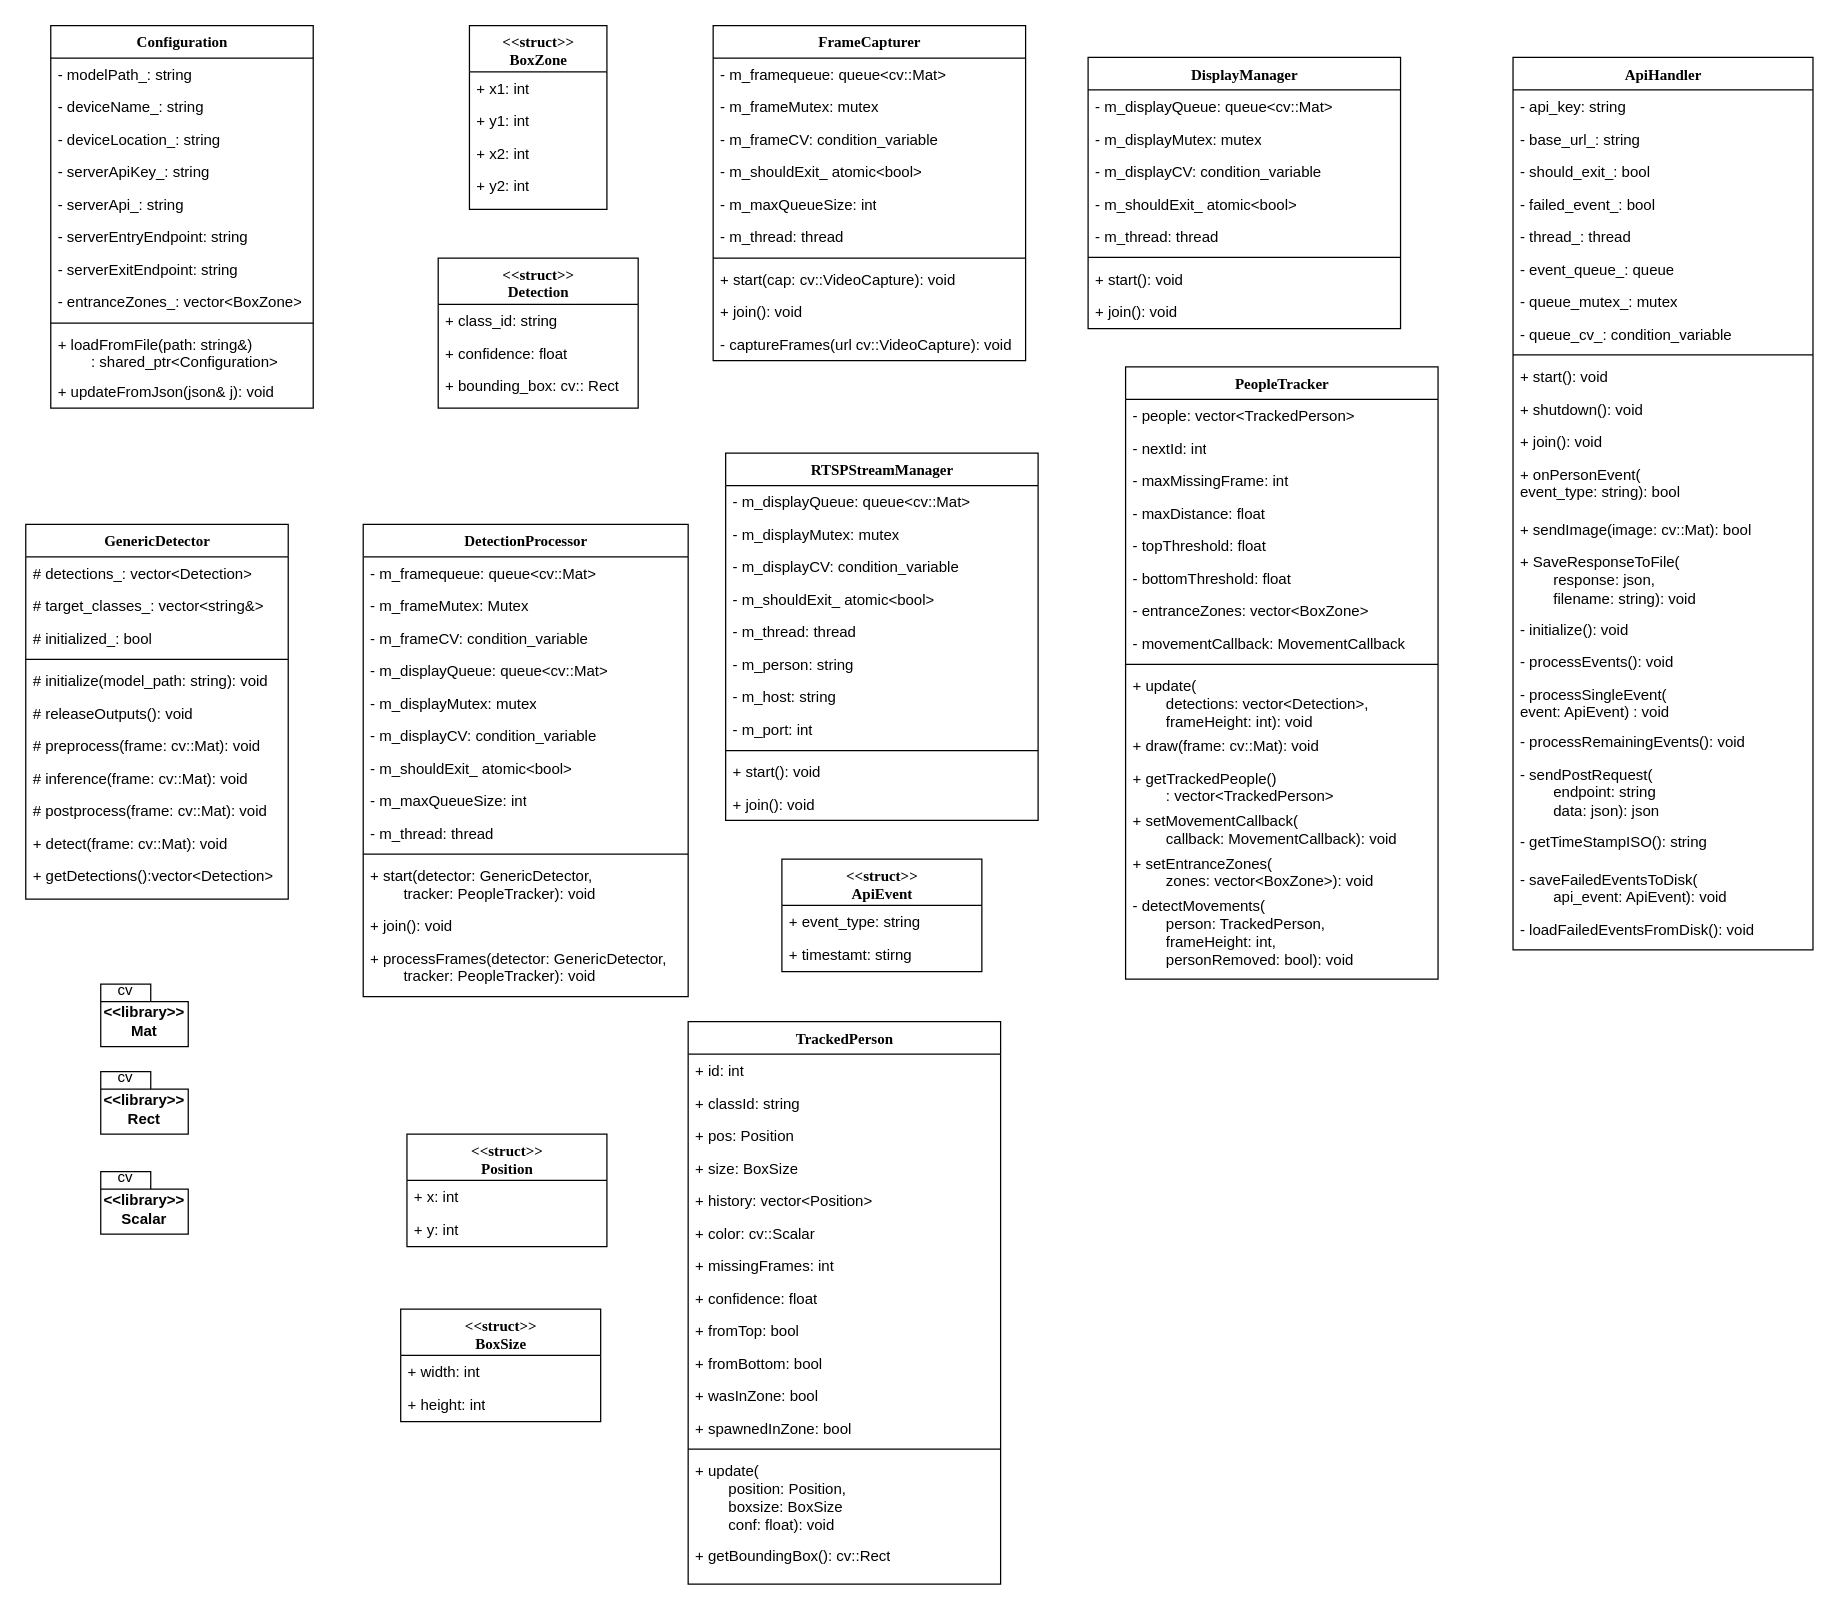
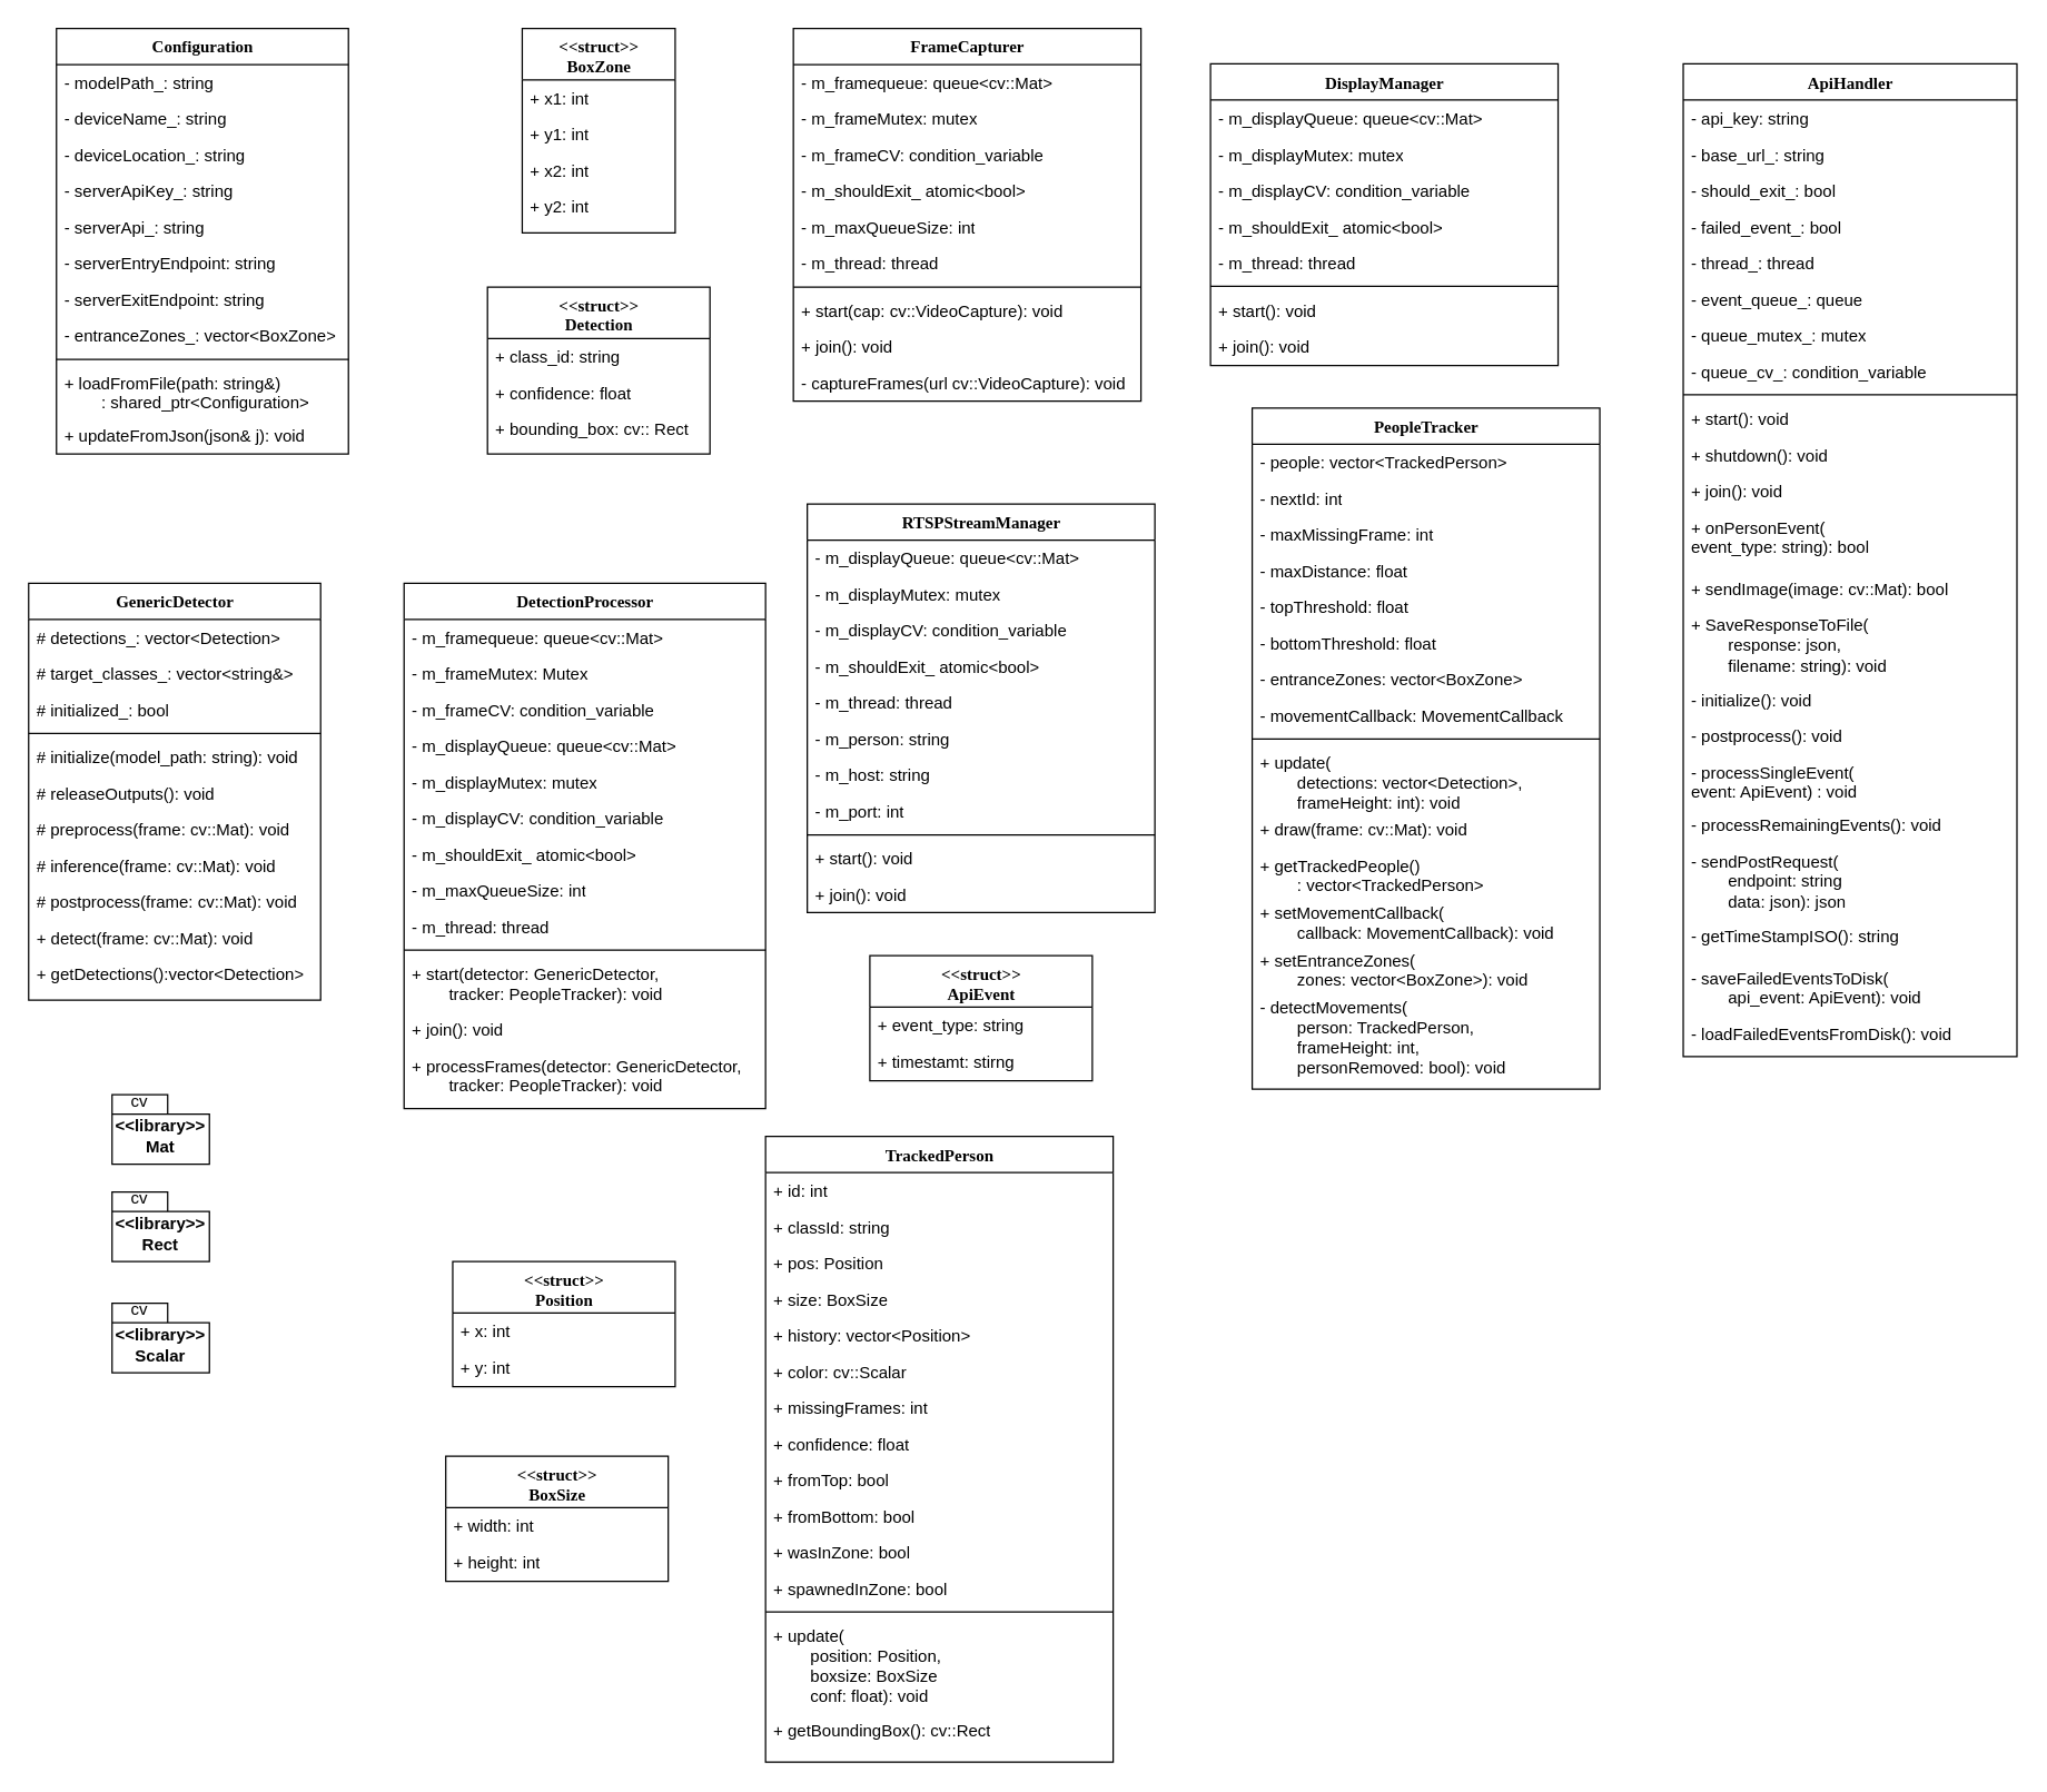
- <mxCell id="73" value="- processEvents(): void" style="text;html=1;strokeColor=none;fillColor=none;align=left;verticalAlign=top;spacingLeft=4;spacingRight=4;whiteSpace=wrap;overflow=hidden;rotatable=0;points=[[0,0.5],[1,0.5]];portConstraint=eastwest;" vertex="1" parent="56"><mxGeometry y="470" width="240" height="26" as="geometry" /></mxCell>
+ <mxCell id="73" value="- postprocess(): void" style="text;html=1;strokeColor=none;fillColor=none;align=left;verticalAlign=top;spacingLeft=4;spacingRight=4;whiteSpace=wrap;overflow=hidden;rotatable=0;points=[[0,0.5],[1,0.5]];portConstraint=eastwest;" vertex="1" parent="56"><mxGeometry y="470" width="240" height="26" as="geometry" /></mxCell>
